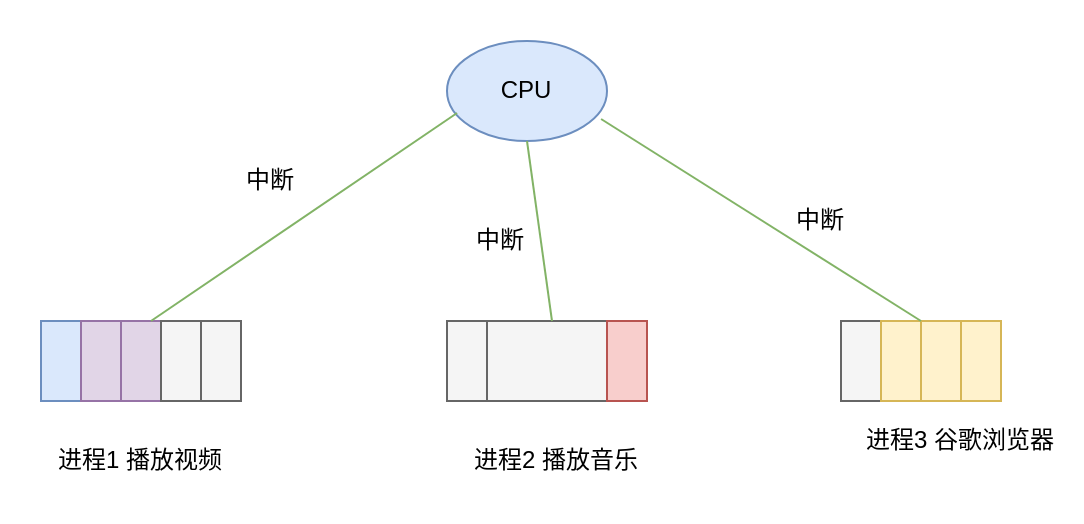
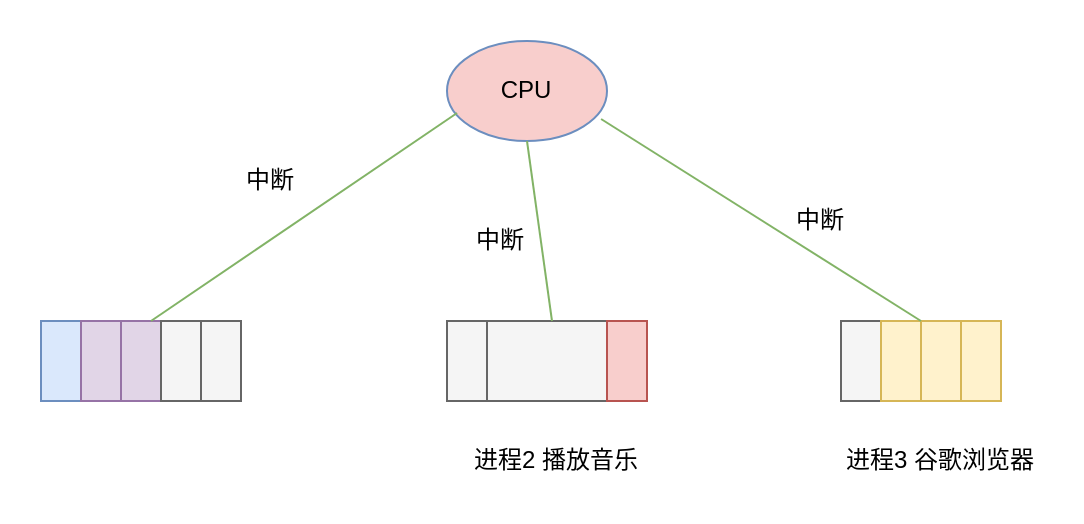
- <mxCell id="2" value="CPU" style="ellipse;whiteSpace=wrap;html=1;fillColor=#dae8fc;strokeColor=#6c8ebf;" vertex="1" parent="1"><mxGeometry x="223" y="20" width="80" height="50" as="geometry" /></mxCell>
+ <mxCell id="2" value="CPU" style="ellipse;whiteSpace=wrap;html=1;fillColor=#f8cecc;strokeColor=#6c8ebf;" vertex="1" parent="1"><mxGeometry x="223" y="20" width="80" height="50" as="geometry" /></mxCell>
- <mxCell id="20" value="进程3 谷歌浏览器" style="text;html=1;strokeColor=none;fillColor=none;align=center;verticalAlign=middle;whiteSpace=wrap;rounded=0;" vertex="1" parent="1"><mxGeometry x="430" y="210" width="100" height="20" as="geometry" /></mxCell>
+ <mxCell id="20" value="进程3 谷歌浏览器" style="text;html=1;strokeColor=none;fillColor=none;align=center;verticalAlign=middle;whiteSpace=wrap;rounded=0;" vertex="1" parent="1"><mxGeometry x="420" y="220" width="100" height="20" as="geometry" /></mxCell>
- <mxCell id="18" value="进程1 播放视频" style="text;html=1;strokeColor=none;fillColor=none;align=center;verticalAlign=middle;whiteSpace=wrap;rounded=0;" vertex="1" parent="1"><mxGeometry x="25" y="220" width="90" height="20" as="geometry" /></mxCell>
